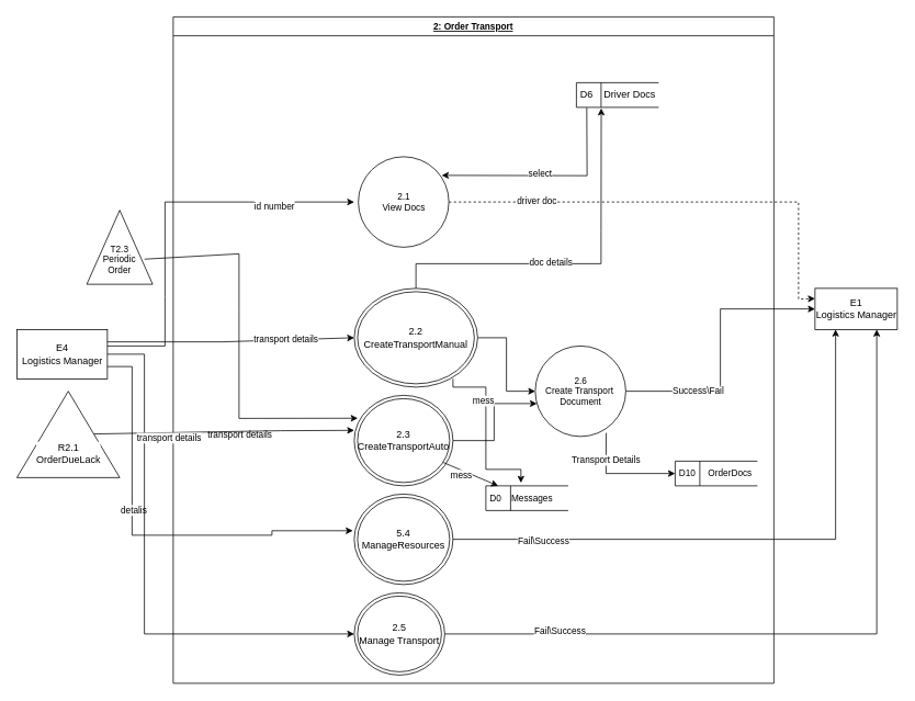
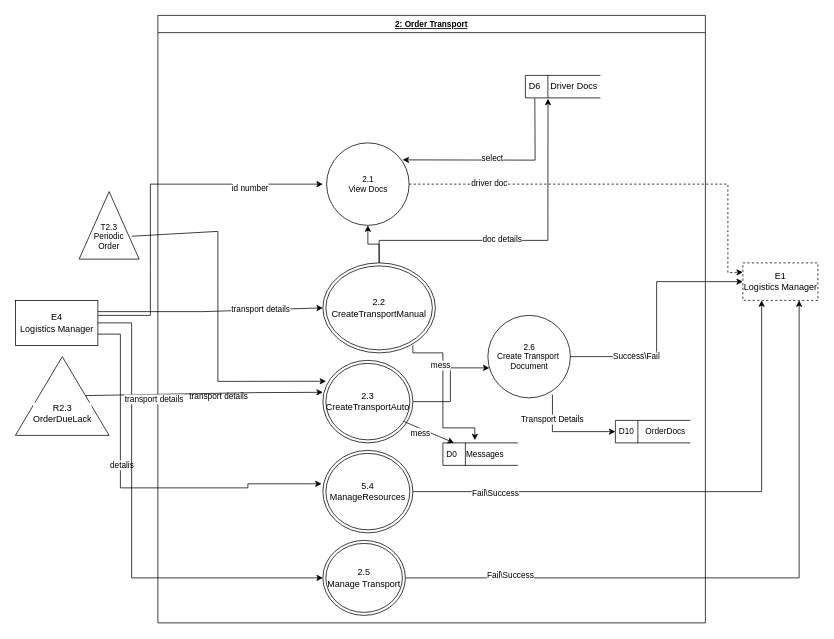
- <mxCell id="11" value="E1&lt;br&gt;Logistics Manager" style="html=1;dashed=0;whitespace=wrap;" parent="1" vertex="1"><mxGeometry x="990" y="350" width="100" height="50" as="geometry" /></mxCell>
+ <mxCell id="11" value="E1&lt;br&gt;Logistics Manager" style="html=1;dashed=1;whitespace=wrap;" parent="1" vertex="1"><mxGeometry x="990" y="350" width="100" height="50" as="geometry" /></mxCell>
- <mxCell id="28" value="" style="edgeStyle=orthogonalEdgeStyle;rounded=0;orthogonalLoop=1;jettySize=auto;html=1;" parent="23" source="31" target="32" edge="1"><mxGeometry relative="1" as="geometry" /></mxCell>
+ <mxCell id="28" value="" style="edgeStyle=orthogonalEdgeStyle;rounded=0;orthogonalLoop=1;jettySize=auto;html=1;" parent="23" source="31" target="22" edge="1"><mxGeometry relative="1" as="geometry" /></mxCell>
- <mxCell id="44" value="R2.1&lt;br&gt;OrderDueLack" style="text;html=1;strokeColor=none;fillColor=none;align=center;verticalAlign=middle;whiteSpace=wrap;rounded=0;labelBackgroundColor=#FFFFFF;" parent="1" vertex="1"><mxGeometry x="43.75" y="532.5" width="77.5" height="37.5" as="geometry" /></mxCell>
+ <mxCell id="44" value="R2.3&lt;br&gt;OrderDueLack" style="text;html=1;strokeColor=none;fillColor=none;align=center;verticalAlign=middle;whiteSpace=wrap;rounded=0;labelBackgroundColor=#FFFFFF;" parent="1" vertex="1"><mxGeometry x="43.75" y="532.5" width="77.5" height="37.5" as="geometry" /></mxCell>
